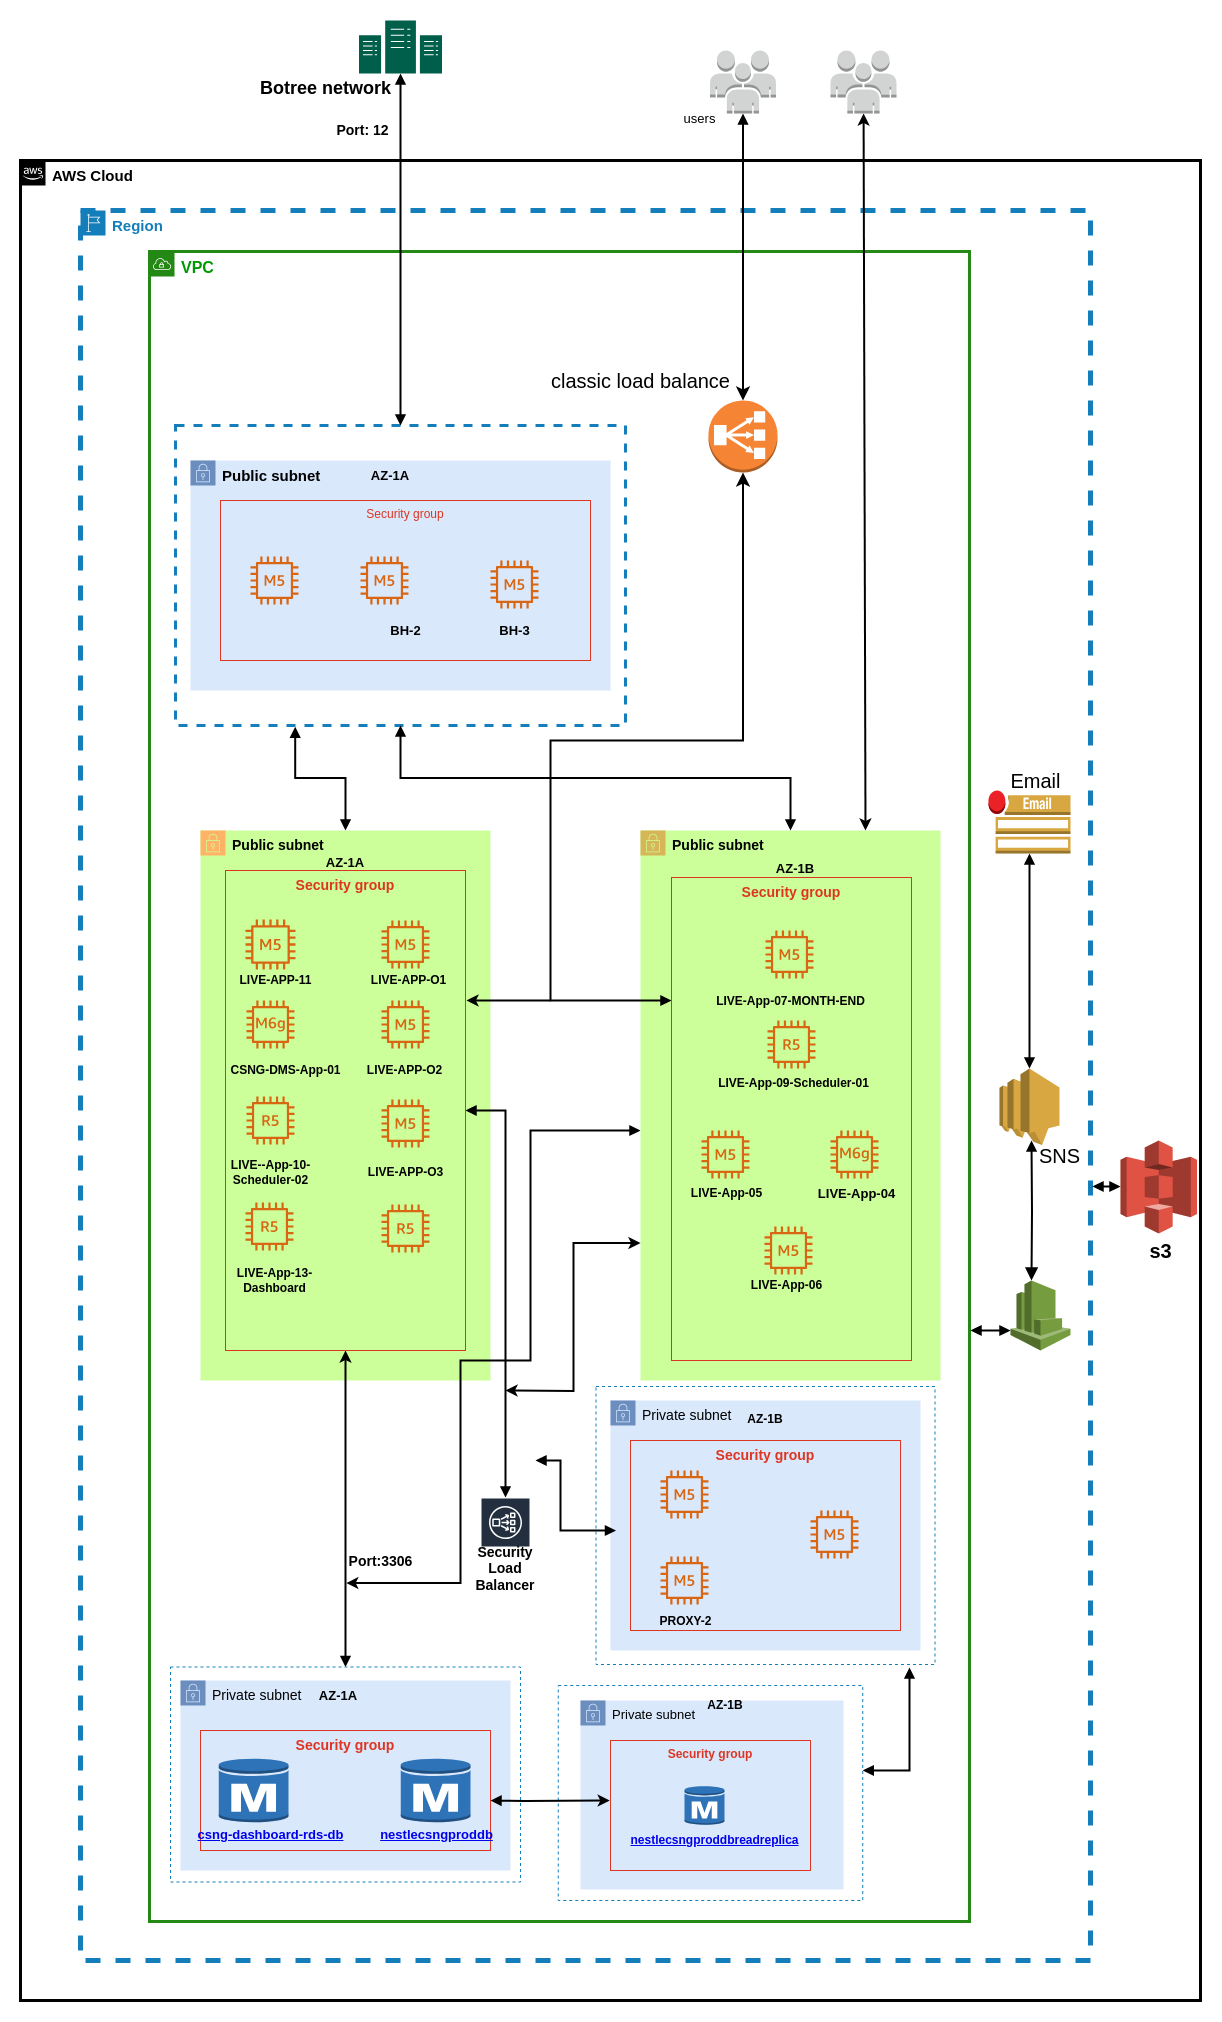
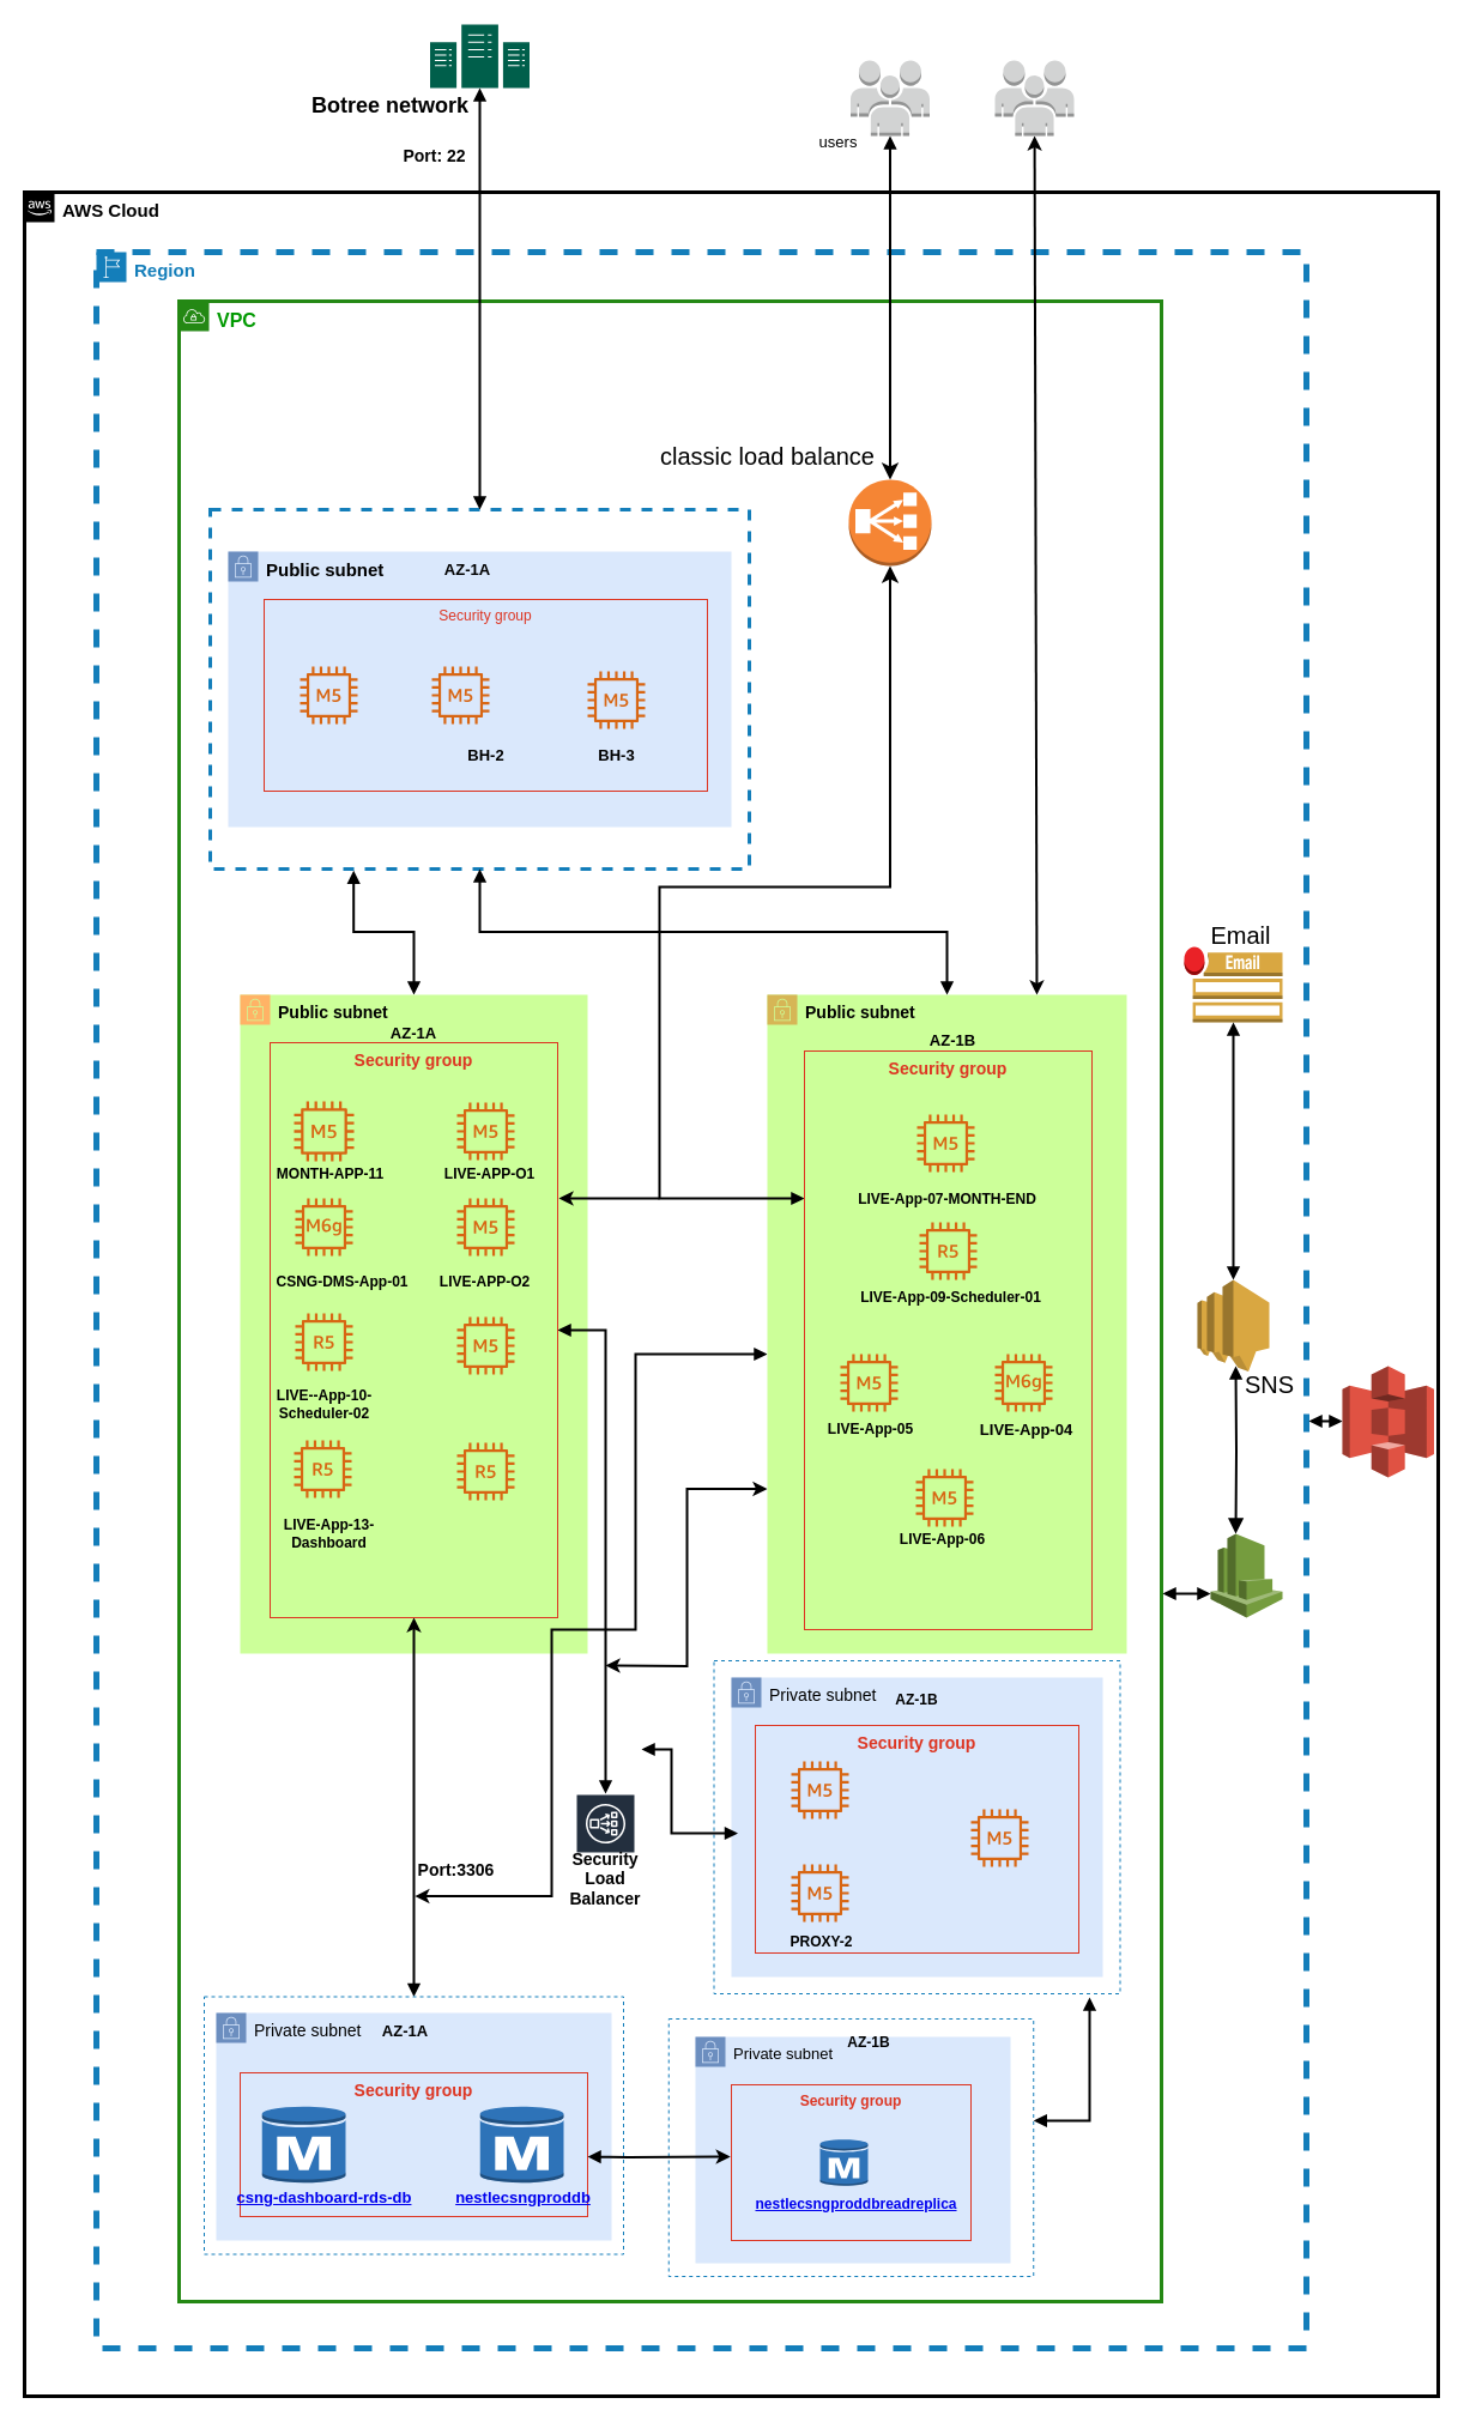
- <mxCell id="101" value="Port: 12" style="text;html=1;align=center;verticalAlign=middle;resizable=0;points=[];autosize=1;fontSize=14;fontStyle=1" vertex="1" parent="1"><mxGeometry x="323" y="113" width="77" height="33" as="geometry" /></mxCell>
+ <mxCell id="101" value="Port: 22" style="text;html=1;align=center;verticalAlign=middle;resizable=0;points=[];autosize=1;fontSize=14;fontStyle=1" vertex="1" parent="1"><mxGeometry x="323" y="113" width="77" height="33" as="geometry" /></mxCell>
- <mxCell id="39" value="LIVE-APP-11" style="text;html=1;align=center;verticalAlign=middle;resizable=0;points=[];autosize=1;fontStyle=1" parent="1" vertex="1"><mxGeometry x="225" y="965" width="100" height="30" as="geometry" /></mxCell>
+ <mxCell id="39" value="MONTH-APP-11" style="text;html=1;align=center;verticalAlign=middle;resizable=0;points=[];autosize=1;fontStyle=1" parent="1" vertex="1"><mxGeometry x="225" y="965" width="100" height="30" as="geometry" /></mxCell>
- <mxCell id="31" value="LIVE-APP-O3" style="text;html=1;align=center;verticalAlign=middle;resizable=0;points=[];autosize=1;fontStyle=1" parent="1" vertex="1"><mxGeometry x="355" y="1157" width="100" height="30" as="geometry" /></mxCell>
- <mxCell id="83" value="&lt;b&gt;&lt;font style=&quot;font-size: 20px&quot;&gt;s3&lt;/font&gt;&lt;/b&gt;" style="text;html=1;align=center;verticalAlign=middle;resizable=0;points=[];autosize=1;fontSize=13;" parent="1" vertex="1"><mxGeometry x="1140" y="1240" width="40" height="20" as="geometry" /></mxCell>
